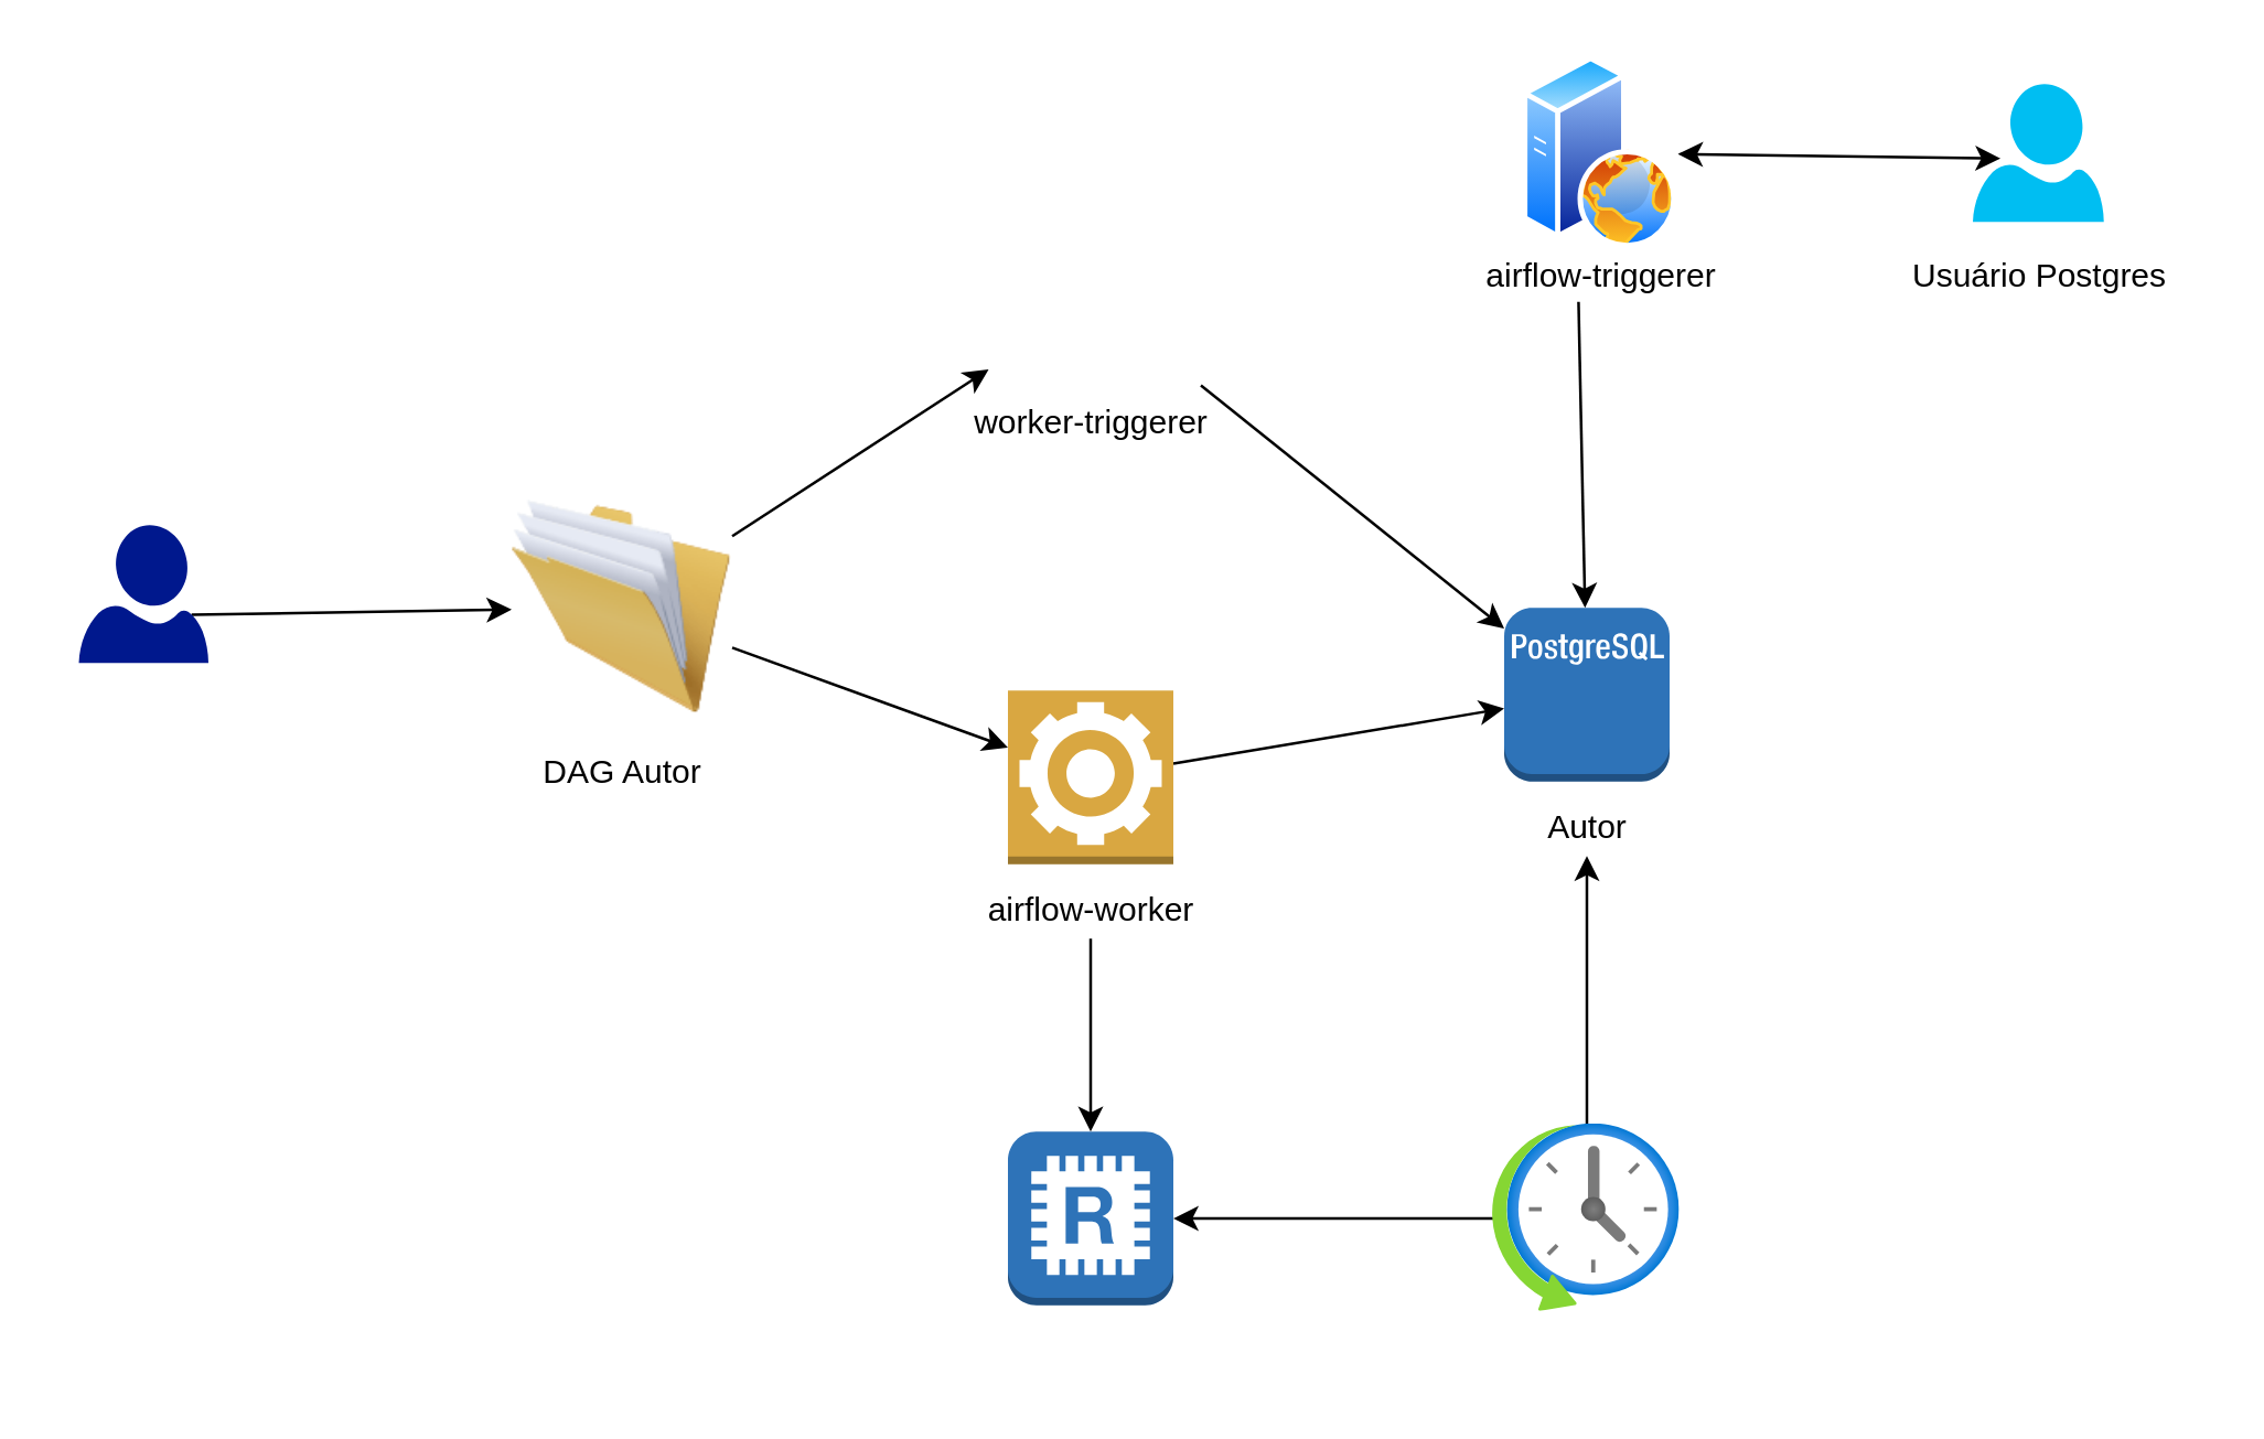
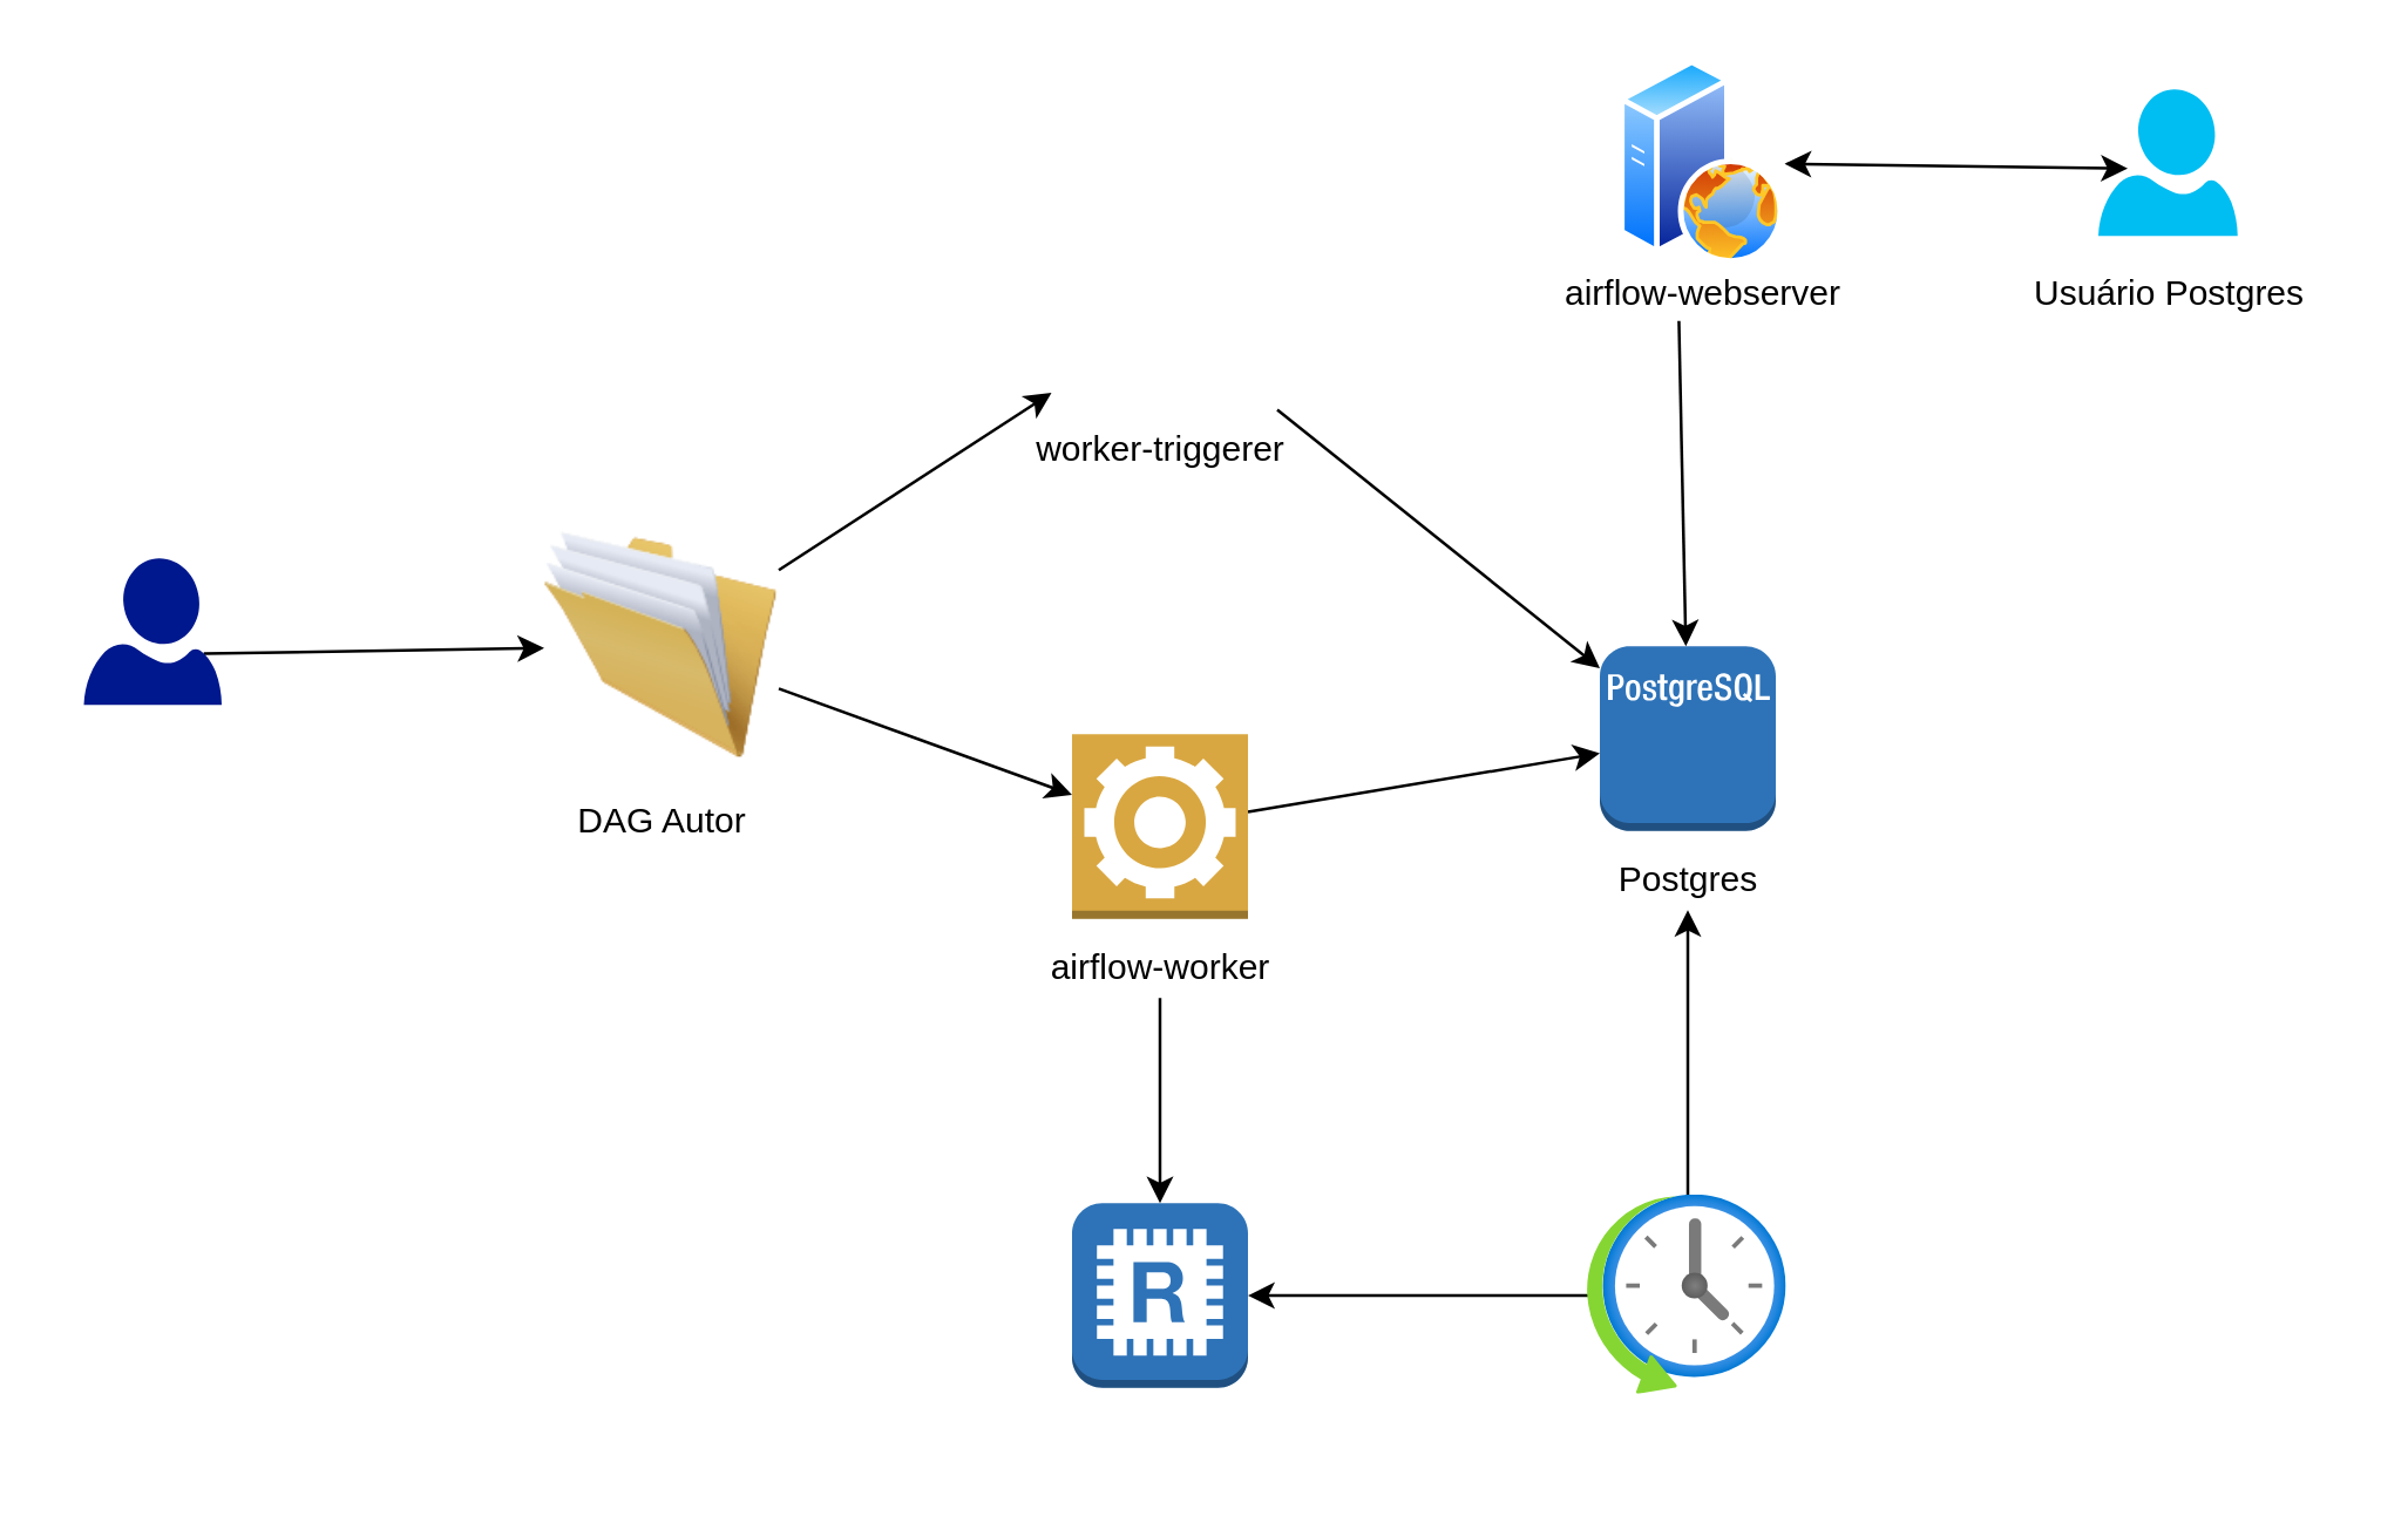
- <mxCell id="24" value="airflow-triggerer" style="text;html=1;resizable=0;autosize=1;align=center;verticalAlign=middle;points=[];fillColor=none;strokeColor=none;rounded=0;" vertex="1" parent="22"><mxGeometry y="70" width="110" height="20" as="geometry" /></mxCell>
+ <mxCell id="24" value="airflow-webserver" style="text;html=1;resizable=0;autosize=1;align=center;verticalAlign=middle;points=[];fillColor=none;strokeColor=none;rounded=0;" vertex="1" parent="22"><mxGeometry y="70" width="110" height="20" as="geometry" /></mxCell>
- <mxCell id="35" value="Autor" style="text;html=1;resizable=0;autosize=1;align=center;verticalAlign=middle;points=[];fillColor=none;strokeColor=none;rounded=0;" vertex="1" parent="33"><mxGeometry y="70" width="60" height="20" as="geometry" /></mxCell>
+ <mxCell id="35" value="Postgres" style="text;html=1;resizable=0;autosize=1;align=center;verticalAlign=middle;points=[];fillColor=none;strokeColor=none;rounded=0;" vertex="1" parent="33"><mxGeometry y="70" width="60" height="20" as="geometry" /></mxCell>
